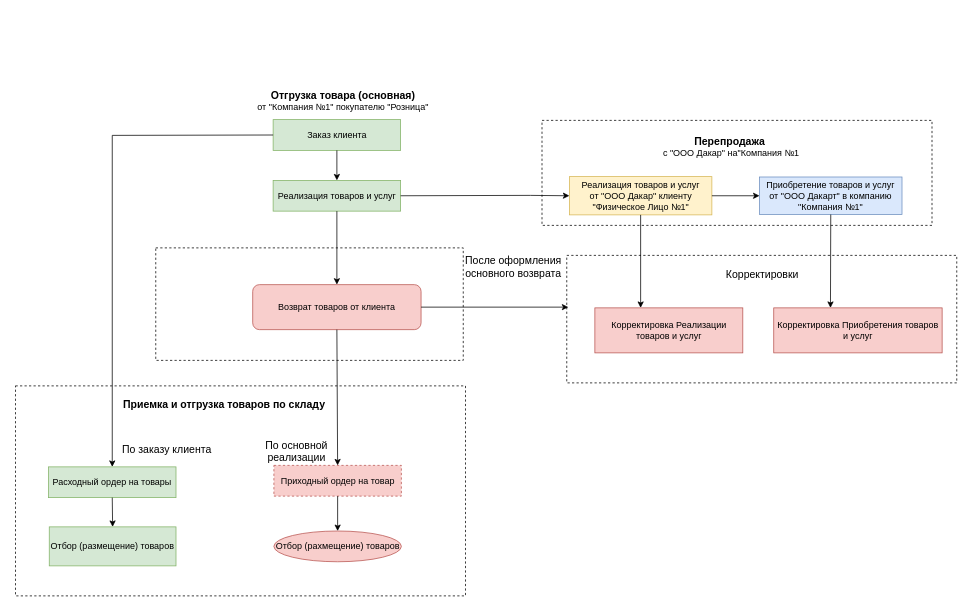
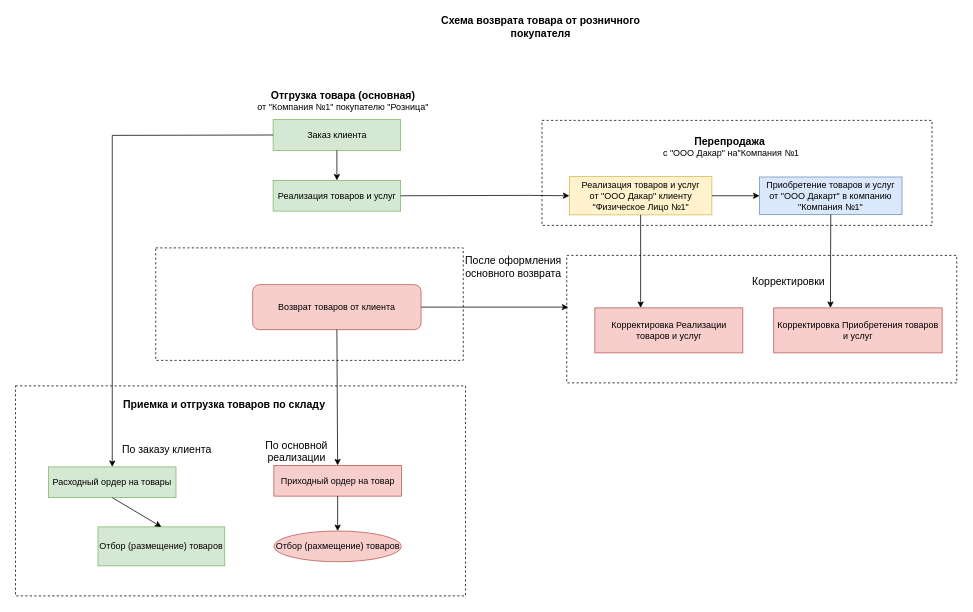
+ <mxCell id="6" value="&lt;b&gt;&lt;font style=&quot;font-size: 14px;&quot;&gt;Схема возврата товара от розничного покупателя&lt;/font&gt;&lt;/b&gt;" style="text;html=1;align=center;verticalAlign=middle;whiteSpace=wrap;rounded=0;" vertex="1" parent="1"><mxGeometry x="561" y="20" width="319" height="30" as="geometry" /></mxCell>
- <mxCell id="21" value="&lt;span style=&quot;font-size: 14px;&quot;&gt;Корректировки&lt;/span&gt;" style="text;html=1;align=center;verticalAlign=middle;whiteSpace=wrap;rounded=0;" vertex="1" parent="1"><mxGeometry x="886" y="350" width="260" height="30" as="geometry" /></mxCell>
+ <mxCell id="21" value="&lt;span style=&quot;font-size: 14px;&quot;&gt;Корректировки&lt;/span&gt;" style="text;html=1;align=center;verticalAlign=middle;whiteSpace=wrap;rounded=0;" vertex="1" parent="1"><mxGeometry x="921" y="360" width="260" height="30" as="geometry" /></mxCell>
- <mxCell id="27" value="" style="endArrow=classic;html=1;rounded=0;exitX=0.5;exitY=1;exitDx=0;exitDy=0;entryX=0.5;entryY=0;entryDx=0;entryDy=0;" edge="1" parent="1" source="9" target="16"><mxGeometry width="50" height="50" relative="1" as="geometry"><mxPoint x="550" y="470" as="sourcePoint" /><mxPoint x="448.5" y="370" as="targetPoint" /></mxGeometry></mxCell>
- <mxCell id="25" value="&lt;font style=&quot;font-size: 12px;&quot; face=&quot;Arial&quot;&gt;Приходный ордер на товар&lt;/font&gt;" style="rounded=0;whiteSpace=wrap;html=1;fillColor=#f8cecc;strokeColor=#b85450;dashed=1;" vertex="1" parent="1"><mxGeometry x="364.5" y="620" width="170" height="41" as="geometry" /></mxCell>
+ <mxCell id="25" value="&lt;font style=&quot;font-size: 12px;&quot; face=&quot;Arial&quot;&gt;Приходный ордер на товар&lt;/font&gt;" style="rounded=0;whiteSpace=wrap;html=1;fillColor=#f8cecc;strokeColor=#b85450;" vertex="1" parent="1"><mxGeometry x="364.5" y="620" width="170" height="41" as="geometry" /></mxCell>
- <mxCell id="23" value="&lt;font style=&quot;font-size: 12px;&quot; face=&quot;Arial&quot;&gt;Отбор (размещение) товаров&lt;/font&gt;" style="rounded=0;whiteSpace=wrap;html=1;fillColor=#d5e8d4;strokeColor=#82b366;" vertex="1" parent="1"><mxGeometry x="65" y="702" width="169" height="52" as="geometry" /></mxCell>
+ <mxCell id="23" value="&lt;font style=&quot;font-size: 12px;&quot; face=&quot;Arial&quot;&gt;Отбор (размещение) товаров&lt;/font&gt;" style="rounded=0;whiteSpace=wrap;html=1;fillColor=#d5e8d4;strokeColor=#82b366;" vertex="1" parent="1"><mxGeometry x="130" y="702" width="169" height="52" as="geometry" /></mxCell>
